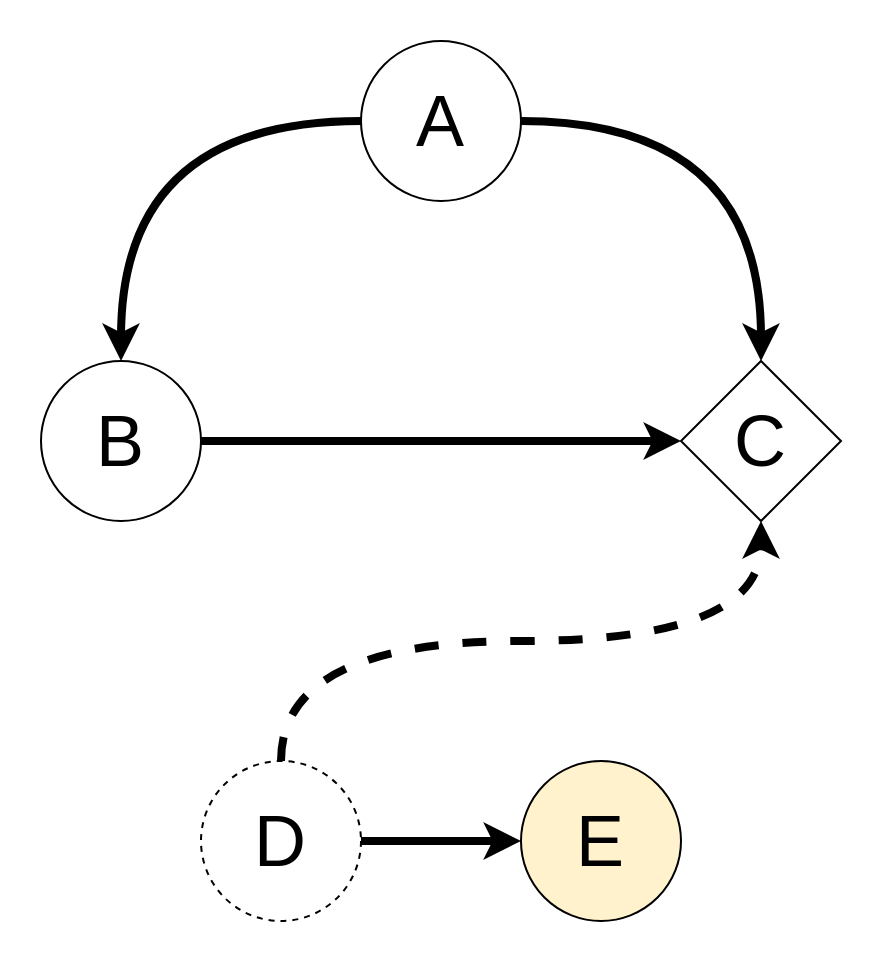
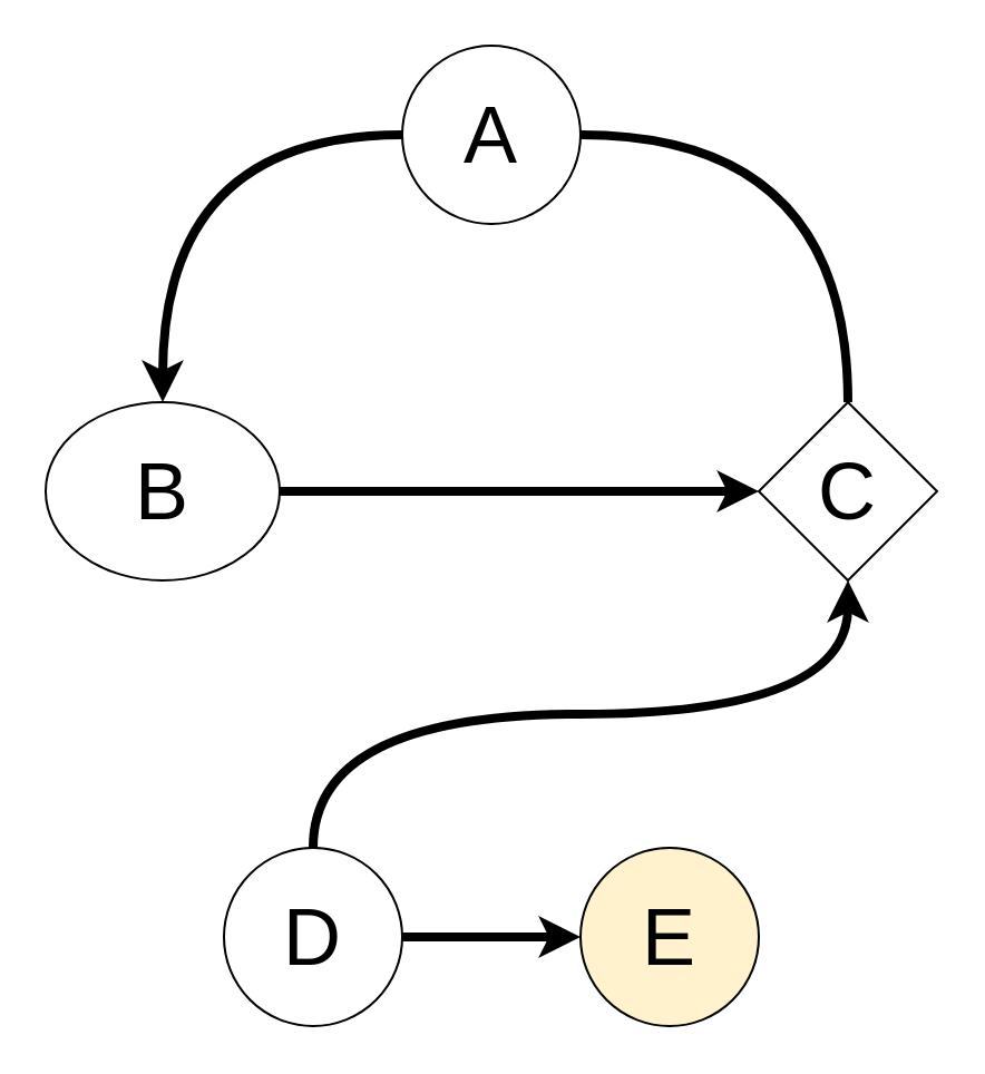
- <mxCell id="10" style="edgeStyle=orthogonalEdgeStyle;rounded=0;orthogonalLoop=1;jettySize=auto;html=1;exitX=1;exitY=0.5;exitDx=0;exitDy=0;curved=1;strokeWidth=4;" edge="1" parent="1" source="11" target="6"><mxGeometry relative="1" as="geometry" /></mxCell>
+ <mxCell id="10" style="edgeStyle=orthogonalEdgeStyle;rounded=0;orthogonalLoop=1;jettySize=auto;html=1;exitX=1;exitY=0.5;exitDx=0;exitDy=0;curved=1;strokeWidth=4;endArrow=none;" edge="1" parent="1" source="11" target="6"><mxGeometry relative="1" as="geometry" /></mxCell>
- <mxCell id="8" value="&lt;font style=&quot;font-size: 36px;&quot;&gt;B&lt;/font&gt;" style="ellipse;whiteSpace=wrap;html=1;aspect=fixed;" vertex="1" parent="1"><mxGeometry x="20" y="180" width="80" height="80" as="geometry" /></mxCell>
+ <mxCell id="8" value="&lt;font style=&quot;font-size: 36px;&quot;&gt;B&lt;/font&gt;" style="ellipse;whiteSpace=wrap;html=1;aspect=fixed;" vertex="1" parent="1"><mxGeometry x="20" y="180" width="105" height="80" as="geometry" /></mxCell>
- <mxCell id="4" style="edgeStyle=orthogonalEdgeStyle;rounded=0;orthogonalLoop=1;jettySize=auto;html=1;exitX=0.5;exitY=0;exitDx=0;exitDy=0;entryX=0.5;entryY=1;entryDx=0;entryDy=0;curved=1;strokeWidth=4;dashed=1;" edge="1" parent="1" source="5" target="6"><mxGeometry relative="1" as="geometry" /></mxCell>
+ <mxCell id="4" style="edgeStyle=orthogonalEdgeStyle;rounded=0;orthogonalLoop=1;jettySize=auto;html=1;exitX=0.5;exitY=0;exitDx=0;exitDy=0;entryX=0.5;entryY=1;entryDx=0;entryDy=0;curved=1;strokeWidth=4;" edge="1" parent="1" source="5" target="6"><mxGeometry relative="1" as="geometry" /></mxCell>
- <mxCell id="5" value="&lt;font style=&quot;font-size: 36px;&quot;&gt;D&lt;/font&gt;" style="ellipse;whiteSpace=wrap;html=1;aspect=fixed;dashed=1;" vertex="1" parent="1"><mxGeometry x="100" y="380" width="80" height="80" as="geometry" /></mxCell>
+ <mxCell id="5" value="&lt;font style=&quot;font-size: 36px;&quot;&gt;D&lt;/font&gt;" style="ellipse;whiteSpace=wrap;html=1;aspect=fixed;" vertex="1" parent="1"><mxGeometry x="100" y="380" width="80" height="80" as="geometry" /></mxCell>
